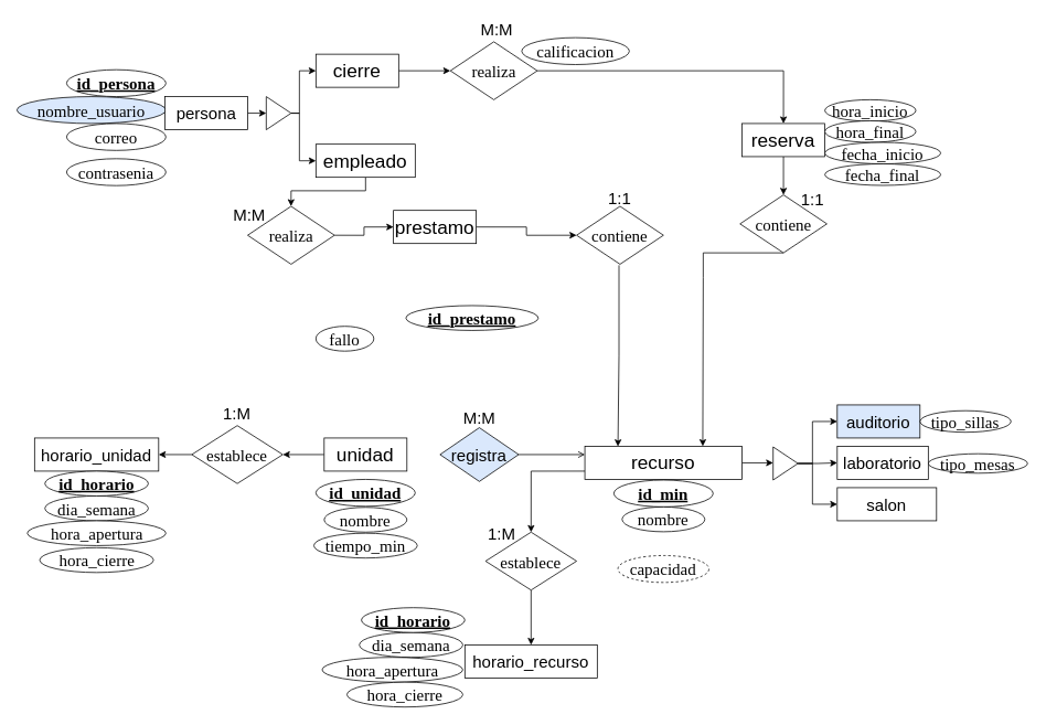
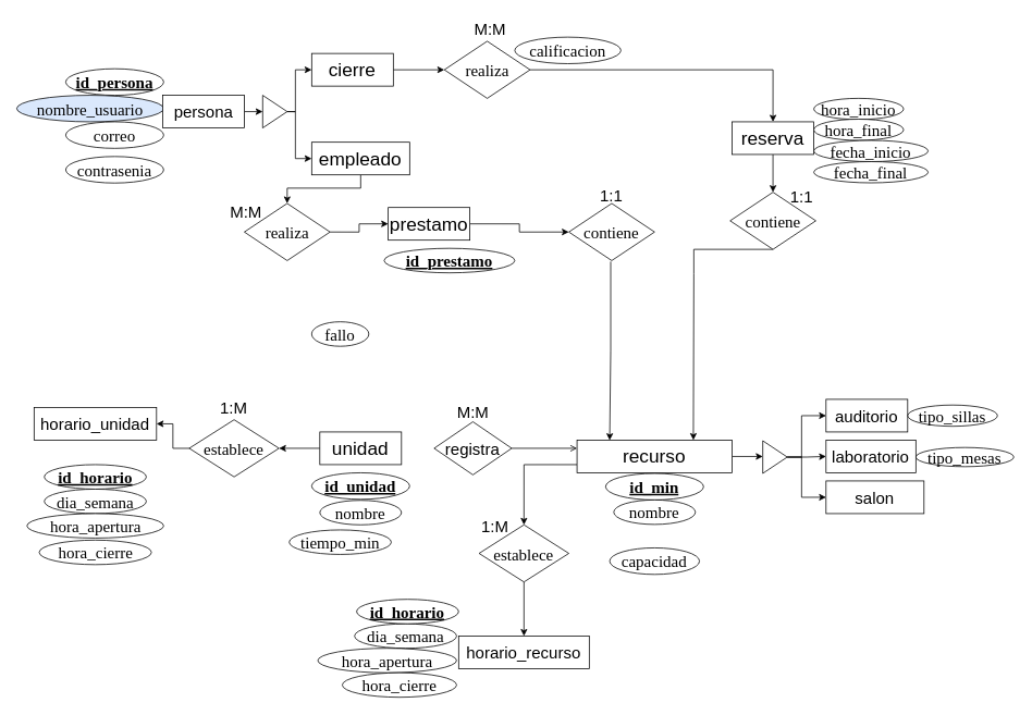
- <mxCell id="66" value="id_prestamo" style="ellipse;whiteSpace=wrap;html=1;hachureGap=4;fontFamily=Architects Daughter;fontSource=https%3A%2F%2Ffonts.googleapis.com%2Fcss%3Ffamily%3DArchitects%2BDaughter;fontSize=20;fontStyle=5;rounded=0;" vertex="1" parent="1"><mxGeometry x="490" y="368.75" width="160" height="30" as="geometry" /></mxCell>
+ <mxCell id="66" value="id_prestamo" style="ellipse;whiteSpace=wrap;html=1;hachureGap=4;fontFamily=Architects Daughter;fontSource=https%3A%2F%2Ffonts.googleapis.com%2Fcss%3Ffamily%3DArchitects%2BDaughter;fontSize=20;fontStyle=5;rounded=0;" vertex="1" parent="1"><mxGeometry x="470" y="303.75" width="160" height="30" as="geometry" /></mxCell>
- <mxCell id="10" value="auditorio" style="rounded=0;whiteSpace=wrap;html=1;hachureGap=4;fontFamily=Helvetica;fontSize=20;fillColor=#dae8fc;" vertex="1" parent="1"><mxGeometry x="1011.25" y="488.75" width="100" height="40" as="geometry" /></mxCell>
+ <mxCell id="10" value="auditorio" style="rounded=0;whiteSpace=wrap;html=1;hachureGap=4;fontFamily=Helvetica;fontSize=20;" vertex="1" parent="1"><mxGeometry x="1011.25" y="488.75" width="100" height="40" as="geometry" /></mxCell>
- <mxCell id="67" value="horario_unidad" style="rounded=0;whiteSpace=wrap;html=1;hachureGap=4;fontFamily=Helvetica;fontSize=20;" vertex="1" parent="1"><mxGeometry x="41.25" y="528.75" width="150" height="40" as="geometry" /></mxCell>
+ <mxCell id="67" value="horario_unidad" style="rounded=0;whiteSpace=wrap;html=1;hachureGap=4;fontFamily=Helvetica;fontSize=20;" vertex="1" parent="1"><mxGeometry x="41.25" y="498.75" width="150" height="40" as="geometry" /></mxCell>
- <mxCell id="8" value="registra" style="rhombus;whiteSpace=wrap;html=1;hachureGap=4;fontFamily=Helvetica;fontSize=20;rounded=0;fillColor=#dae8fc;" vertex="1" parent="1"><mxGeometry x="531.25" y="516.25" width="95" height="65" as="geometry" /></mxCell>
+ <mxCell id="8" value="registra" style="rhombus;whiteSpace=wrap;html=1;hachureGap=4;fontFamily=Helvetica;fontSize=20;rounded=0;" vertex="1" parent="1"><mxGeometry x="531.25" y="516.25" width="95" height="65" as="geometry" /></mxCell>
- <mxCell id="27" value="tiempo_min" style="ellipse;whiteSpace=wrap;html=1;hachureGap=4;fontFamily=Architects Daughter;fontSource=https%3A%2F%2Ffonts.googleapis.com%2Fcss%3Ffamily%3DArchitects%2BDaughter;fontSize=20;rounded=0;" vertex="1" parent="1"><mxGeometry x="378.75" y="643.75" width="125" height="30" as="geometry" /></mxCell>
+ <mxCell id="27" value="tiempo_min" style="ellipse;whiteSpace=wrap;html=1;hachureGap=4;fontFamily=Architects Daughter;fontSource=https%3A%2F%2Ffonts.googleapis.com%2Fcss%3Ffamily%3DArchitects%2BDaughter;fontSize=20;rounded=0;" vertex="1" parent="1"><mxGeometry x="353.75" y="648.75" width="125" height="30" as="geometry" /></mxCell>
- <mxCell id="30" value="capacidad" style="ellipse;whiteSpace=wrap;html=1;hachureGap=4;fontFamily=Architects Daughter;fontSource=https%3A%2F%2Ffonts.googleapis.com%2Fcss%3Ffamily%3DArchitects%2BDaughter;fontSize=20;rounded=0;dashed=1;" vertex="1" parent="1"><mxGeometry x="746.25" y="670.75" width="110" height="32.5" as="geometry" /></mxCell>
+ <mxCell id="30" value="capacidad" style="ellipse;whiteSpace=wrap;html=1;hachureGap=4;fontFamily=Architects Daughter;fontSource=https%3A%2F%2Ffonts.googleapis.com%2Fcss%3Ffamily%3DArchitects%2BDaughter;fontSize=20;rounded=0;" vertex="1" parent="1"><mxGeometry x="746.25" y="670.75" width="110" height="32.5" as="geometry" /></mxCell>
